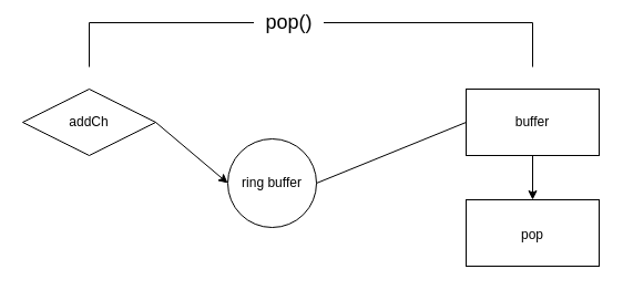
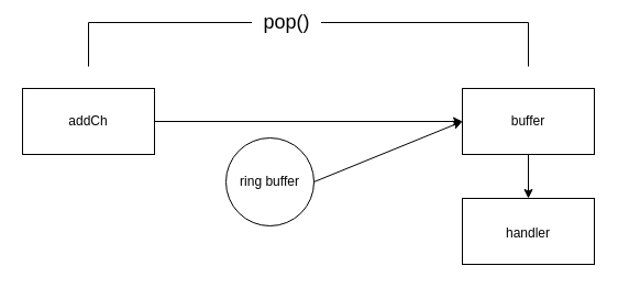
- <mxCell id="2" value="addCh" style="rhombus;whiteSpace=wrap;html=1;" vertex="1" parent="1"><mxGeometry x="20" y="80" width="120" height="60" as="geometry" /></mxCell>
+ <mxCell id="2" value="addCh" style="rounded=0;whiteSpace=wrap;html=1;" vertex="1" parent="1"><mxGeometry x="20" y="80" width="120" height="60" as="geometry" /></mxCell>
- <mxCell id="6" value="" style="endArrow=none;html=1;rounded=0;exitX=1;exitY=0.5;exitDx=0;exitDy=0;entryX=0;entryY=0.5;entryDx=0;entryDy=0;" edge="1" parent="1" source="3" target="4"><mxGeometry width="50" height="50" relative="1" as="geometry"><mxPoint x="270" y="250" as="sourcePoint" /><mxPoint x="320" y="200" as="targetPoint" /></mxGeometry></mxCell>
+ <mxCell id="6" value="" style="endArrow=classic;html=1;rounded=0;exitX=1;exitY=0.5;exitDx=0;exitDy=0;entryX=0;entryY=0.5;entryDx=0;entryDy=0;" edge="1" parent="1" source="3" target="4"><mxGeometry width="50" height="50" relative="1" as="geometry"><mxPoint x="270" y="250" as="sourcePoint" /><mxPoint x="320" y="200" as="targetPoint" /></mxGeometry></mxCell>
- <mxCell id="5" value="" style="endArrow=classic;html=1;rounded=0;exitX=1;exitY=0.5;exitDx=0;exitDy=0;entryX=0;entryY=0.5;entryDx=0;entryDy=0;" edge="1" parent="1" source="2" target="3"><mxGeometry width="50" height="50" relative="1" as="geometry"><mxPoint x="180" y="240" as="sourcePoint" /><mxPoint x="230" y="190" as="targetPoint" /></mxGeometry></mxCell>
+ <mxCell id="5" value="" style="endArrow=classic;html=1;rounded=0;exitX=1;exitY=0.5;exitDx=0;exitDy=0;" edge="1" parent="1" source="2" target="4"><mxGeometry width="50" height="50" relative="1" as="geometry"><mxPoint x="180" y="240" as="sourcePoint" /><mxPoint x="230" y="190" as="targetPoint" /></mxGeometry></mxCell>
- <mxCell id="10" value="&lt;font style=&quot;font-size: 12px&quot;&gt;pop&lt;/font&gt;" style="rounded=0;whiteSpace=wrap;html=1;fontSize=18;" vertex="1" parent="1"><mxGeometry x="420" y="180" width="120" height="60" as="geometry" /></mxCell>
+ <mxCell id="10" value="&lt;font style=&quot;font-size: 12px&quot;&gt;handler&lt;/font&gt;" style="rounded=0;whiteSpace=wrap;html=1;fontSize=18;" vertex="1" parent="1"><mxGeometry x="420" y="180" width="120" height="60" as="geometry" /></mxCell>
